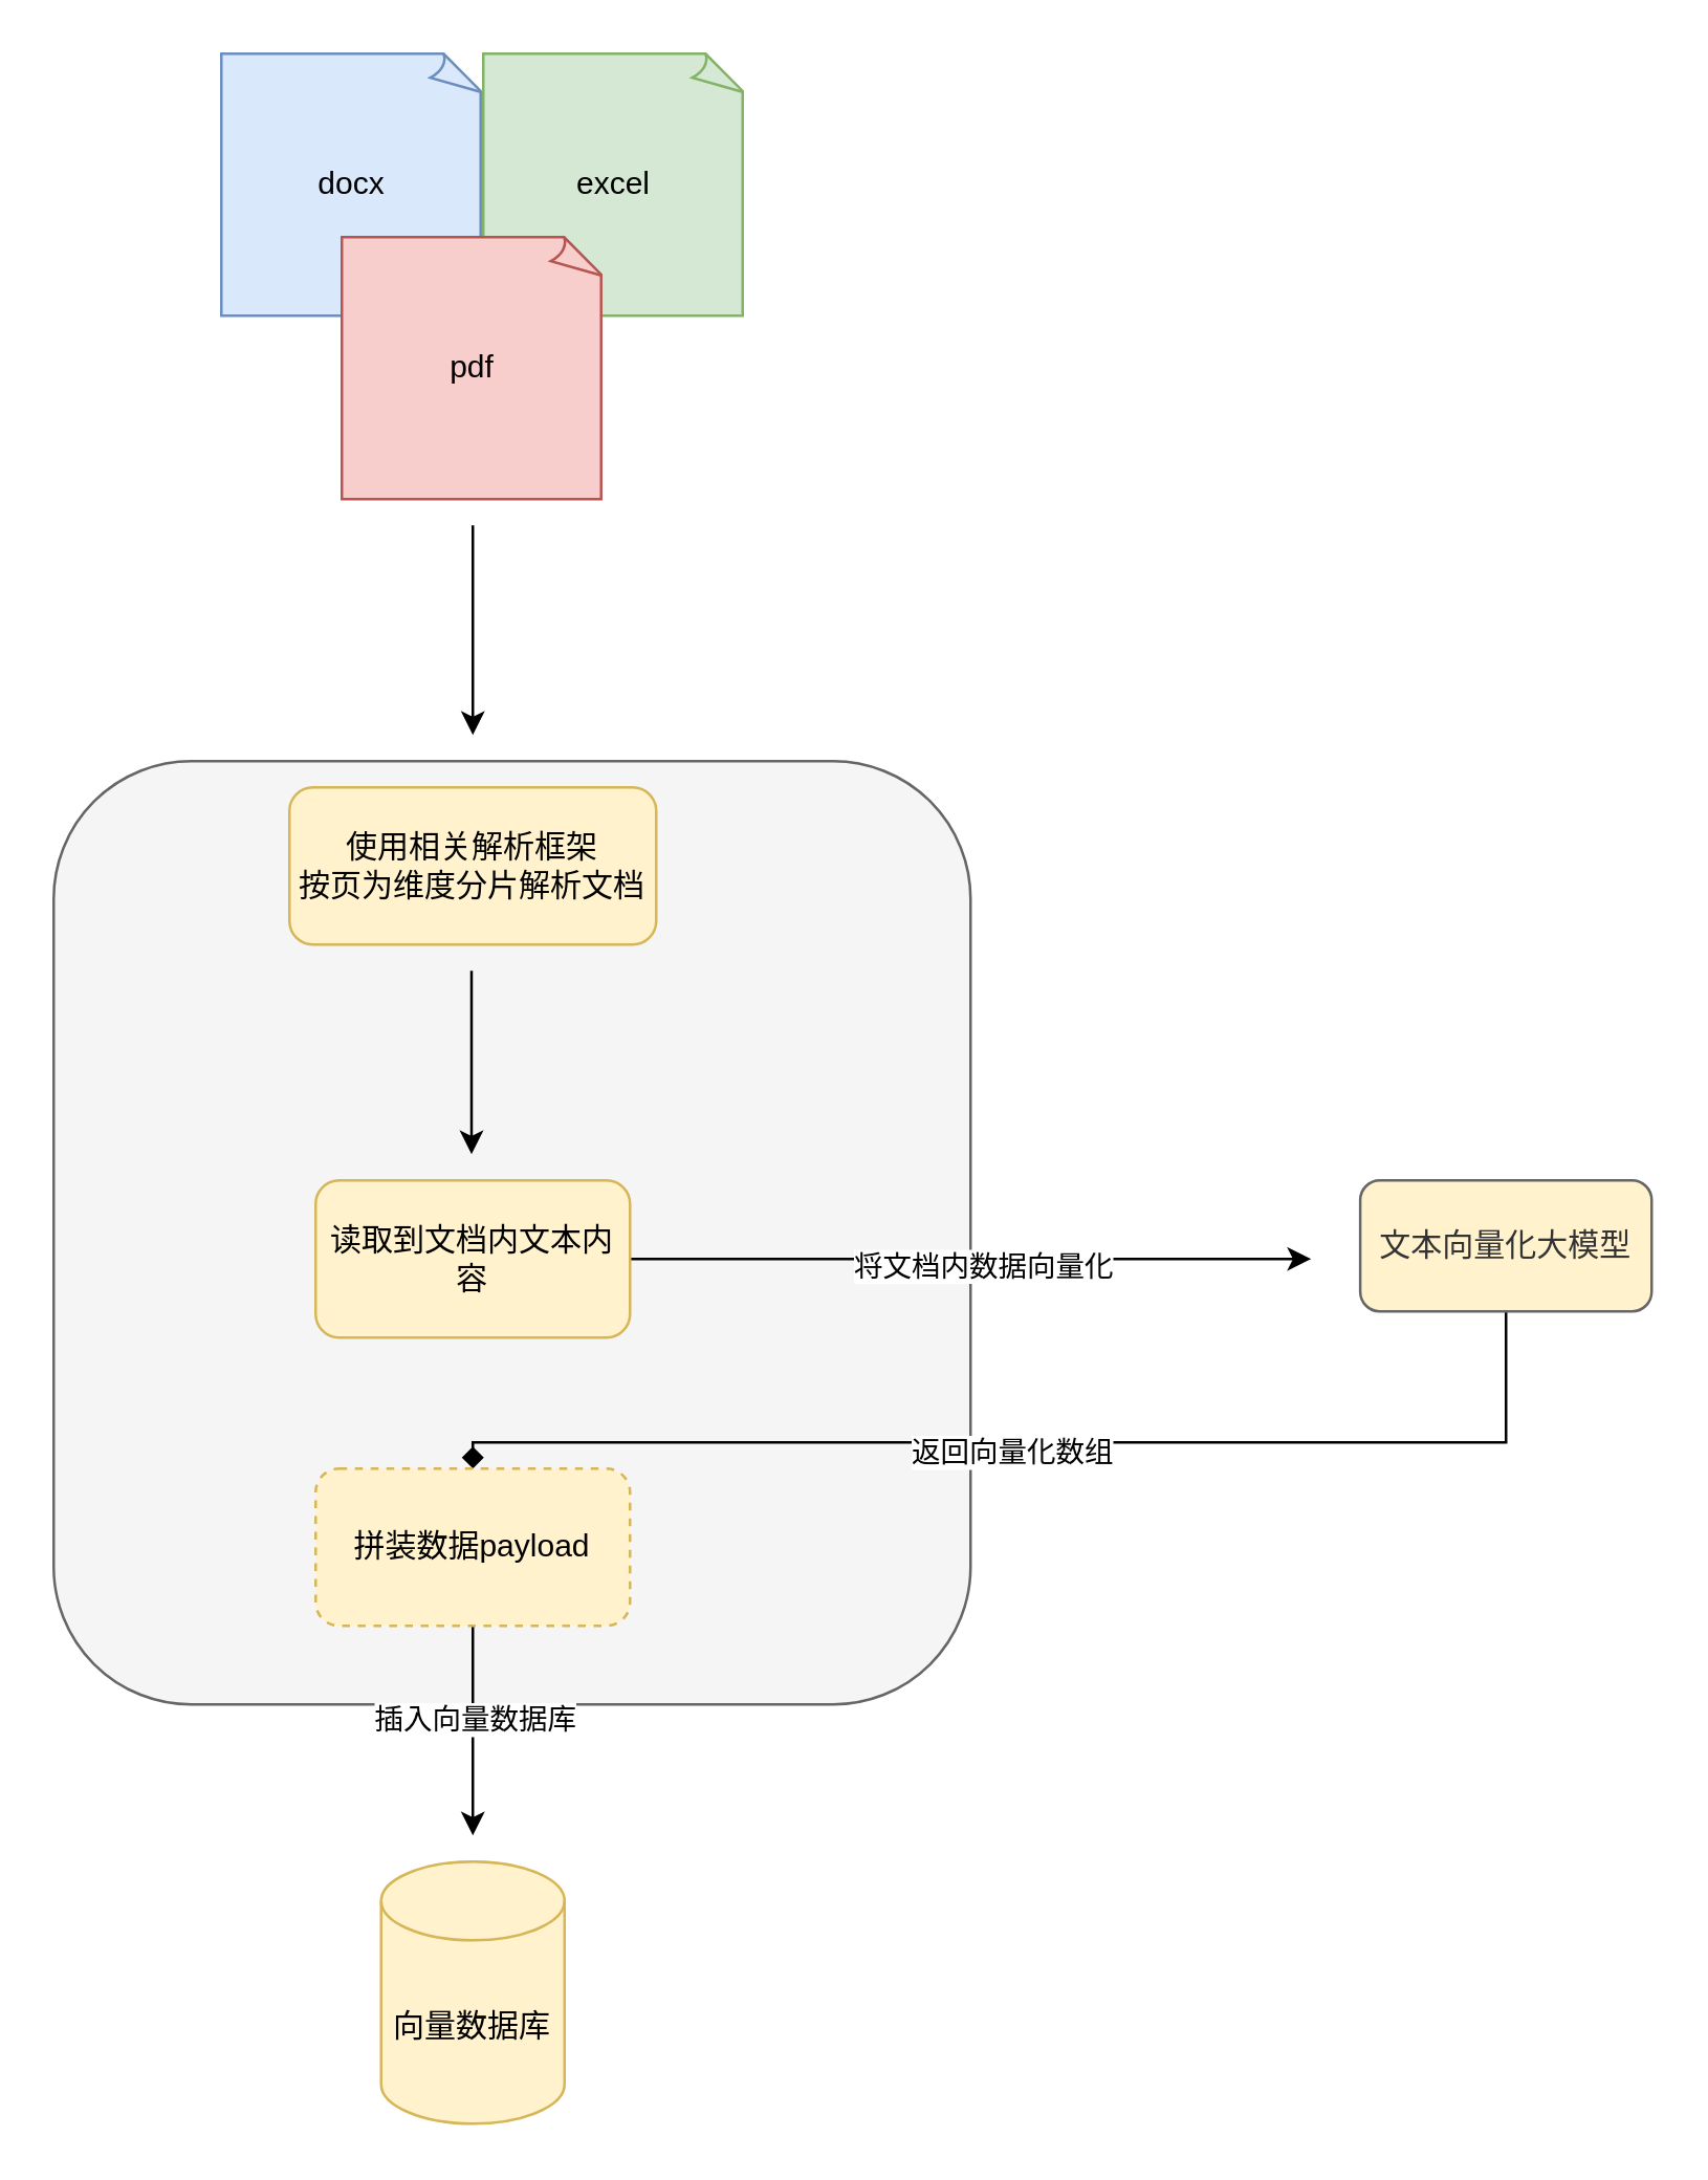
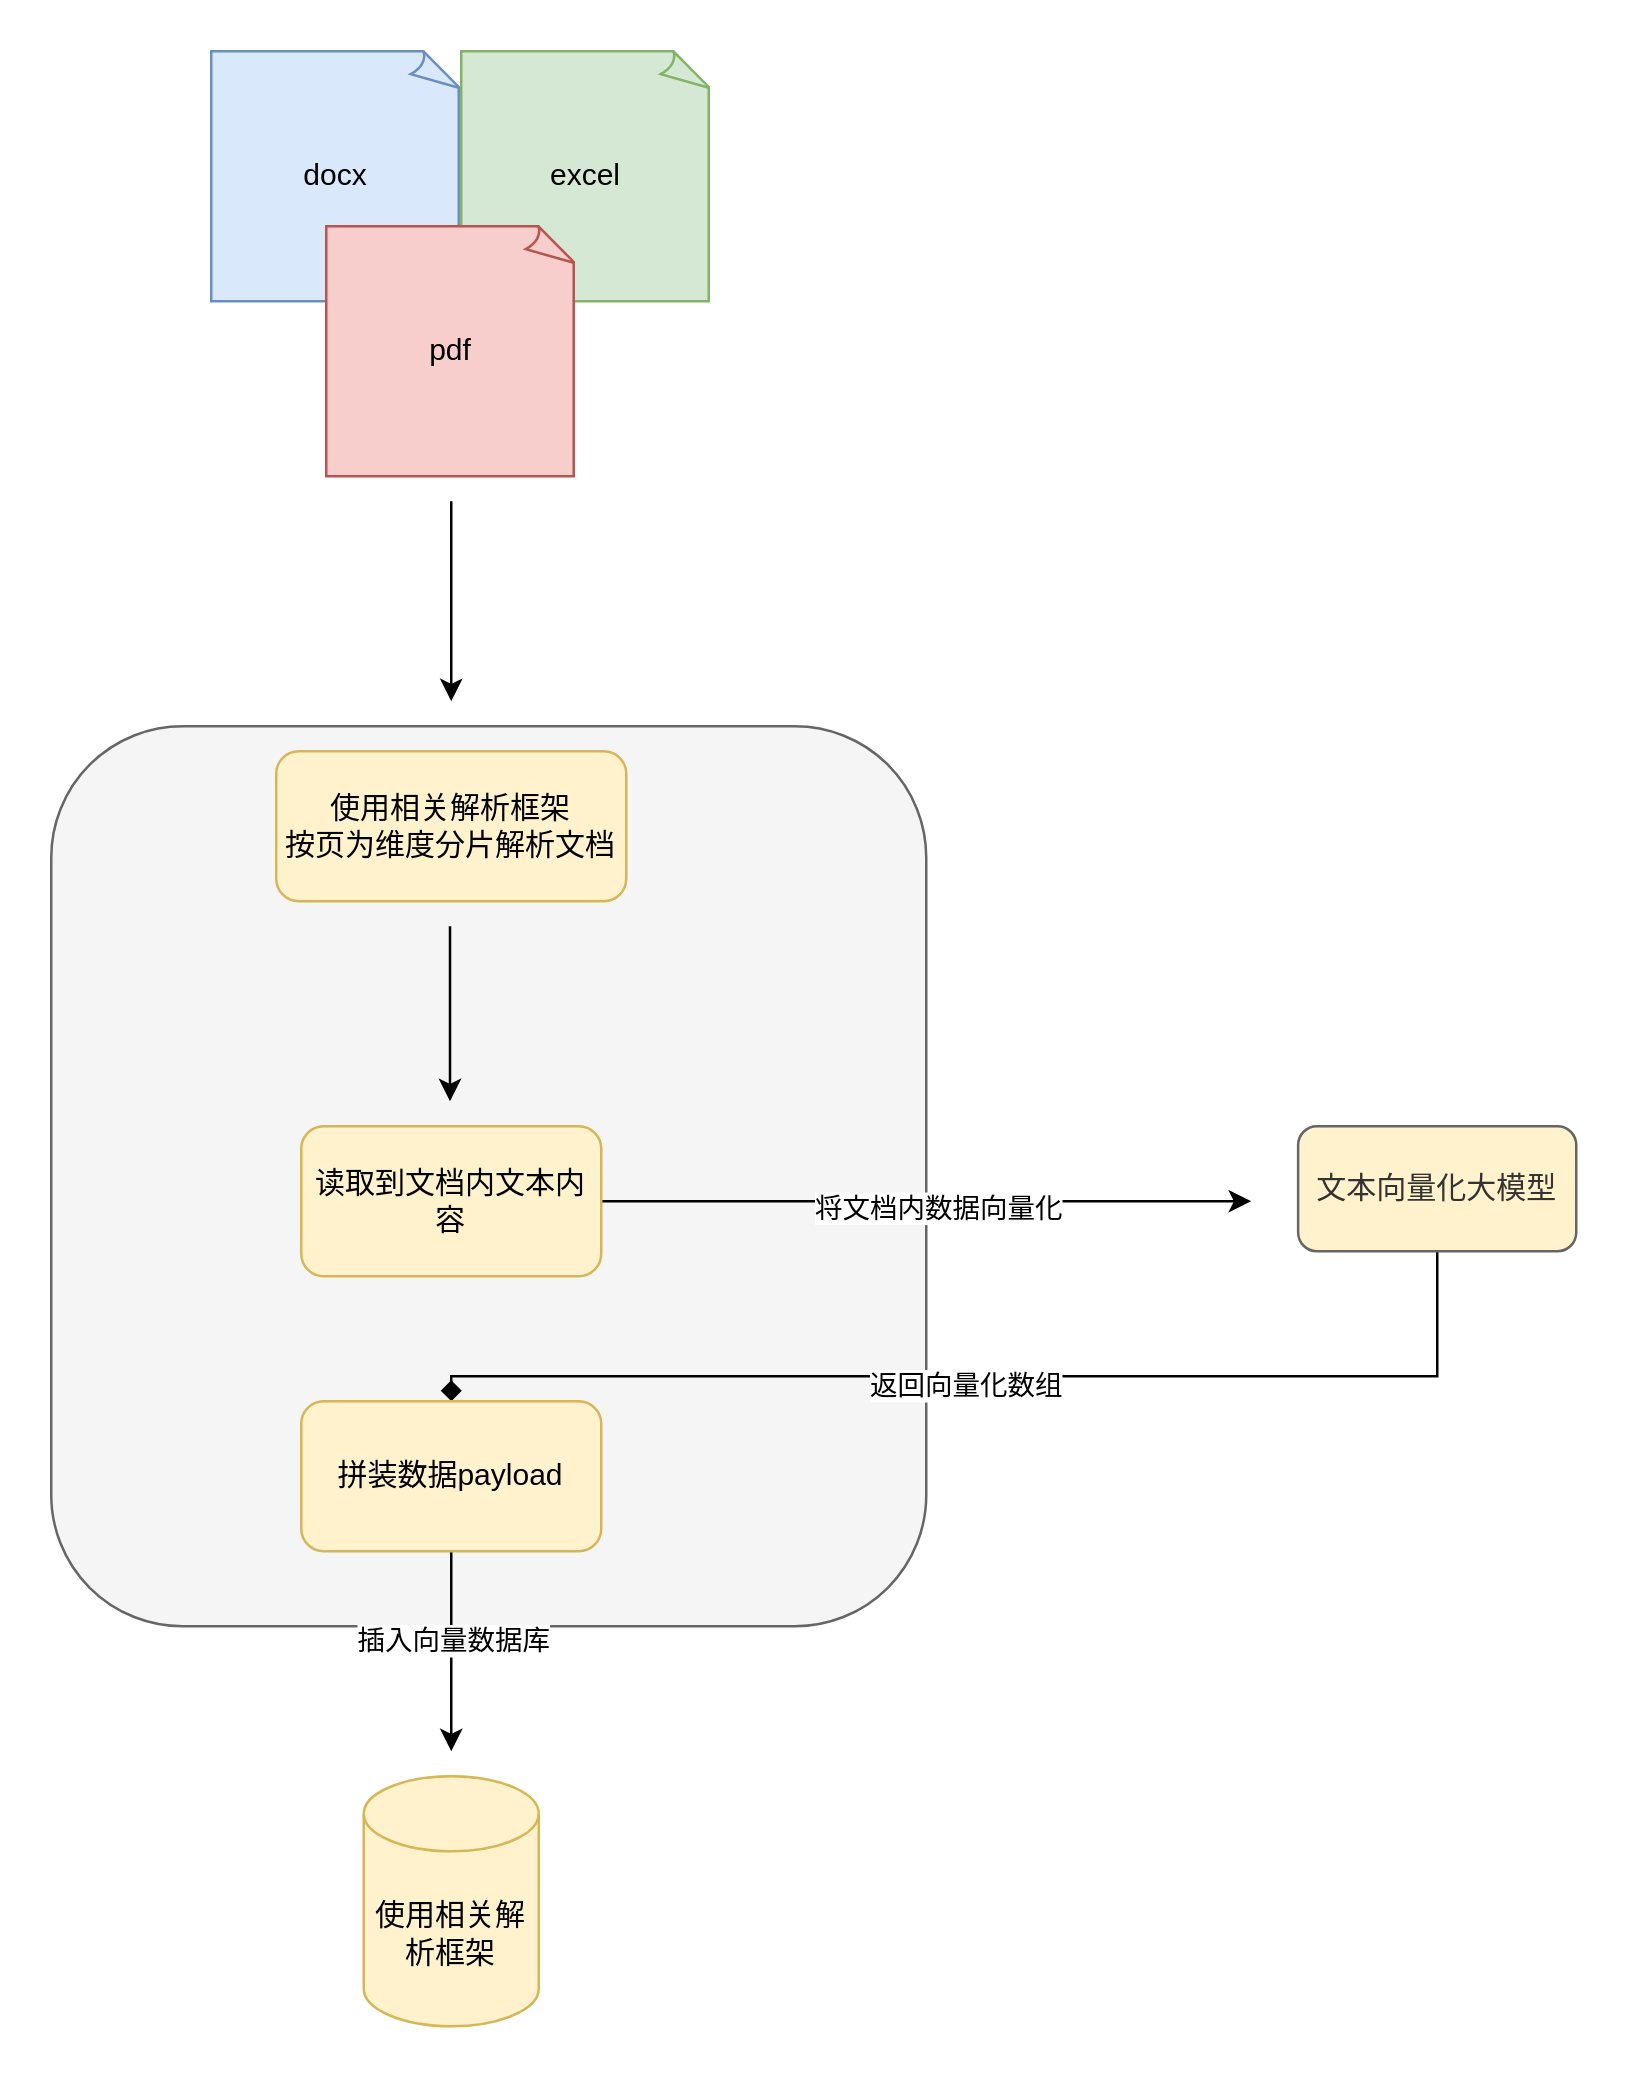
- <mxCell id="18" value="拼装数据payload" style="rounded=1;whiteSpace=wrap;html=1;fillColor=#fff2cc;strokeColor=#d6b656;dashed=1;" vertex="1" parent="1"><mxGeometry x="120" y="560" width="120" height="60" as="geometry" /></mxCell>
+ <mxCell id="18" value="拼装数据payload" style="rounded=1;whiteSpace=wrap;html=1;fillColor=#fff2cc;strokeColor=#d6b656;" vertex="1" parent="1"><mxGeometry x="120" y="560" width="120" height="60" as="geometry" /></mxCell>
- <mxCell id="12" value="向量数据库" style="shape=cylinder3;whiteSpace=wrap;html=1;boundedLbl=1;backgroundOutline=1;size=15;fillColor=#fff2cc;strokeColor=#d6b656;" vertex="1" parent="1"><mxGeometry x="145" y="710" width="70" height="100" as="geometry" /></mxCell>
+ <mxCell id="12" value="使用相关解析框架" style="shape=cylinder3;whiteSpace=wrap;html=1;boundedLbl=1;backgroundOutline=1;size=15;fillColor=#fff2cc;strokeColor=#d6b656;" vertex="1" parent="1"><mxGeometry x="145" y="710" width="70" height="100" as="geometry" /></mxCell>
